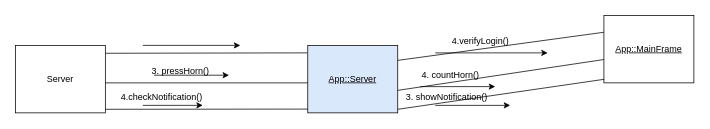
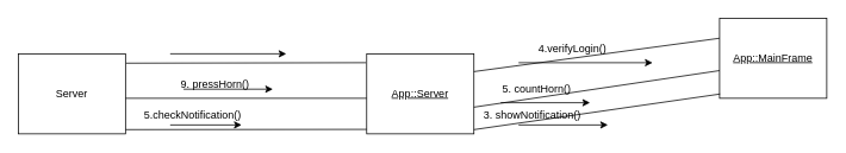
- <mxCell id="12" value="3. pressHorn()" style="text;html=1;align=center;verticalAlign=middle;resizable=0;points=[];autosize=1;strokeColor=none;fillColor=none;" vertex="1" parent="1"><mxGeometry x="190" y="80" width="100" height="30" as="geometry" /></mxCell>
+ <mxCell id="12" value="9. pressHorn()" style="text;html=1;align=center;verticalAlign=middle;resizable=0;points=[];autosize=1;strokeColor=none;fillColor=none;" vertex="1" parent="1"><mxGeometry x="190" y="80" width="100" height="30" as="geometry" /></mxCell>
- <mxCell id="14" value="4. countHorn()" style="text;html=1;align=center;verticalAlign=middle;resizable=0;points=[];autosize=1;strokeColor=none;fillColor=none;" vertex="1" parent="1"><mxGeometry x="550" y="85" width="100" height="30" as="geometry" /></mxCell>
+ <mxCell id="14" value="5. countHorn()" style="text;html=1;align=center;verticalAlign=middle;resizable=0;points=[];autosize=1;strokeColor=none;fillColor=none;" vertex="1" parent="1"><mxGeometry x="550" y="85" width="100" height="30" as="geometry" /></mxCell>
- <mxCell id="4" value="&lt;u&gt;App::Server&lt;/u&gt;" style="rounded=0;whiteSpace=wrap;html=1;fillColor=#dae8fc;" vertex="1" parent="1"><mxGeometry x="410" y="60" width="120" height="90" as="geometry" /></mxCell>
+ <mxCell id="4" value="&lt;u&gt;App::Server&lt;/u&gt;" style="rounded=0;whiteSpace=wrap;html=1;" vertex="1" parent="1"><mxGeometry x="410" y="60" width="120" height="90" as="geometry" /></mxCell>
- <mxCell id="18" value="4.checkNotification()" style="text;html=1;align=center;verticalAlign=middle;resizable=0;points=[];autosize=1;strokeColor=none;fillColor=none;" vertex="1" parent="1"><mxGeometry x="150" y="115" width="130" height="30" as="geometry" /></mxCell>
+ <mxCell id="18" value="5.checkNotification()" style="text;html=1;align=center;verticalAlign=middle;resizable=0;points=[];autosize=1;strokeColor=none;fillColor=none;" vertex="1" parent="1"><mxGeometry x="150" y="115" width="130" height="30" as="geometry" /></mxCell>
